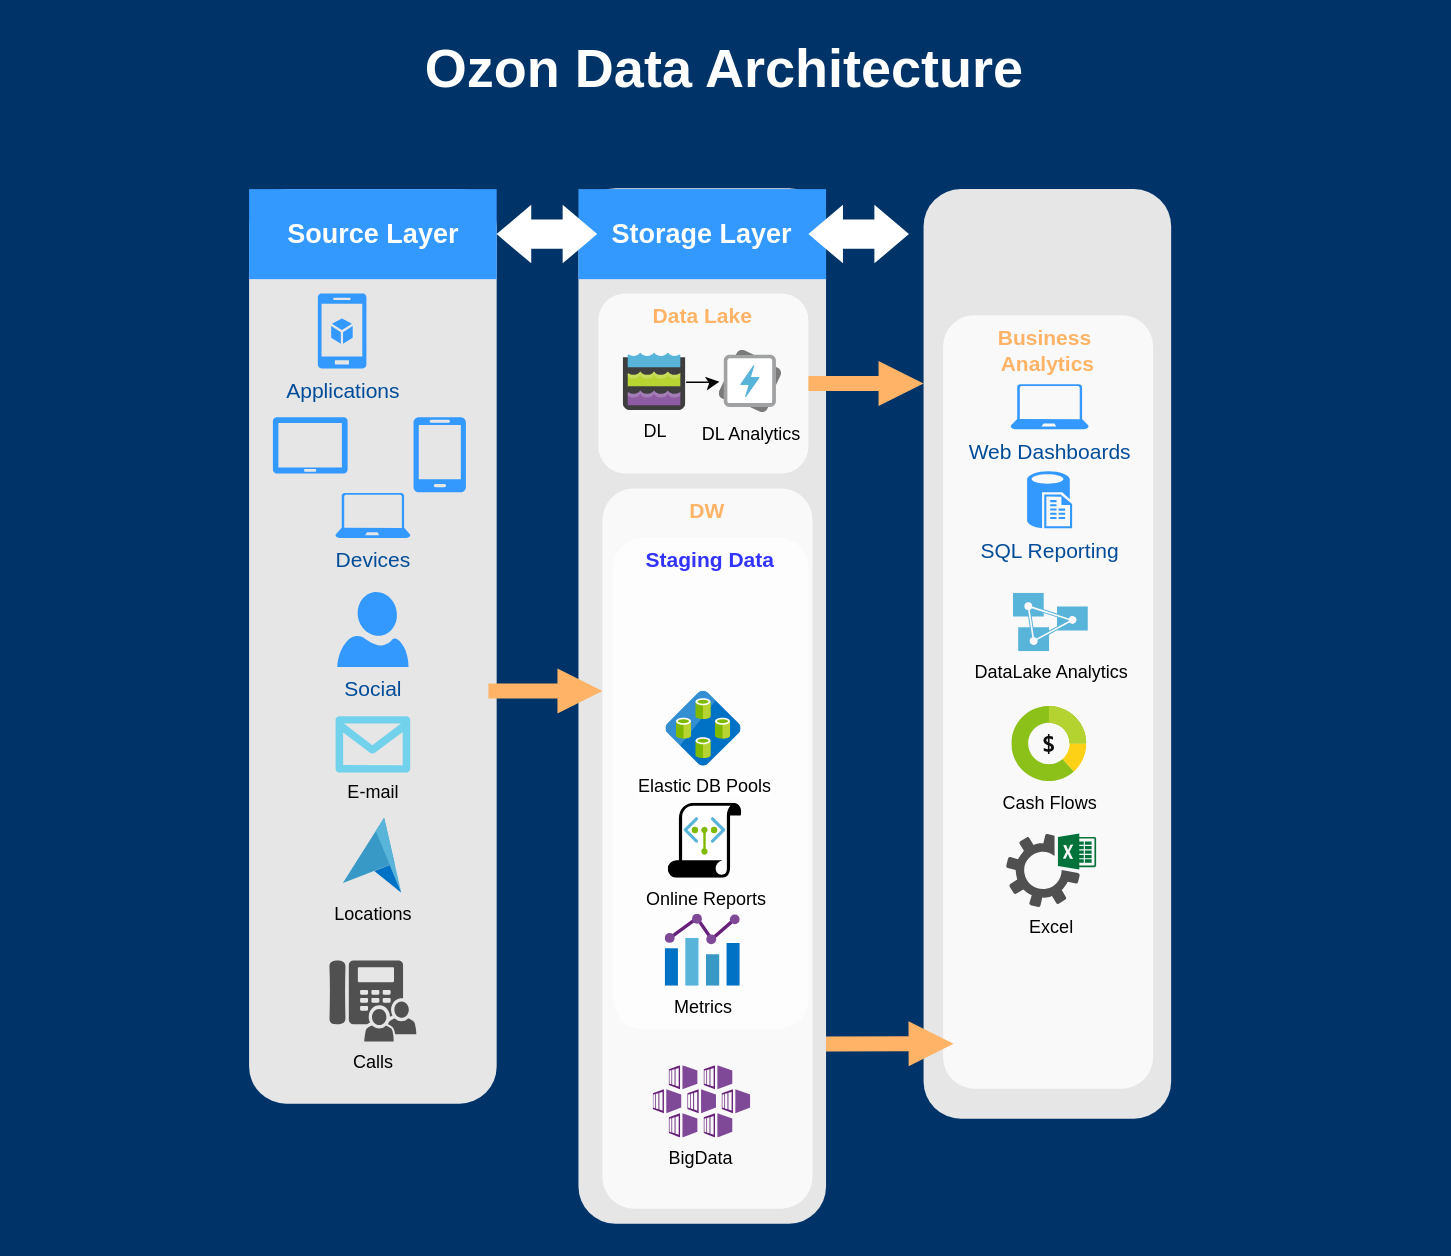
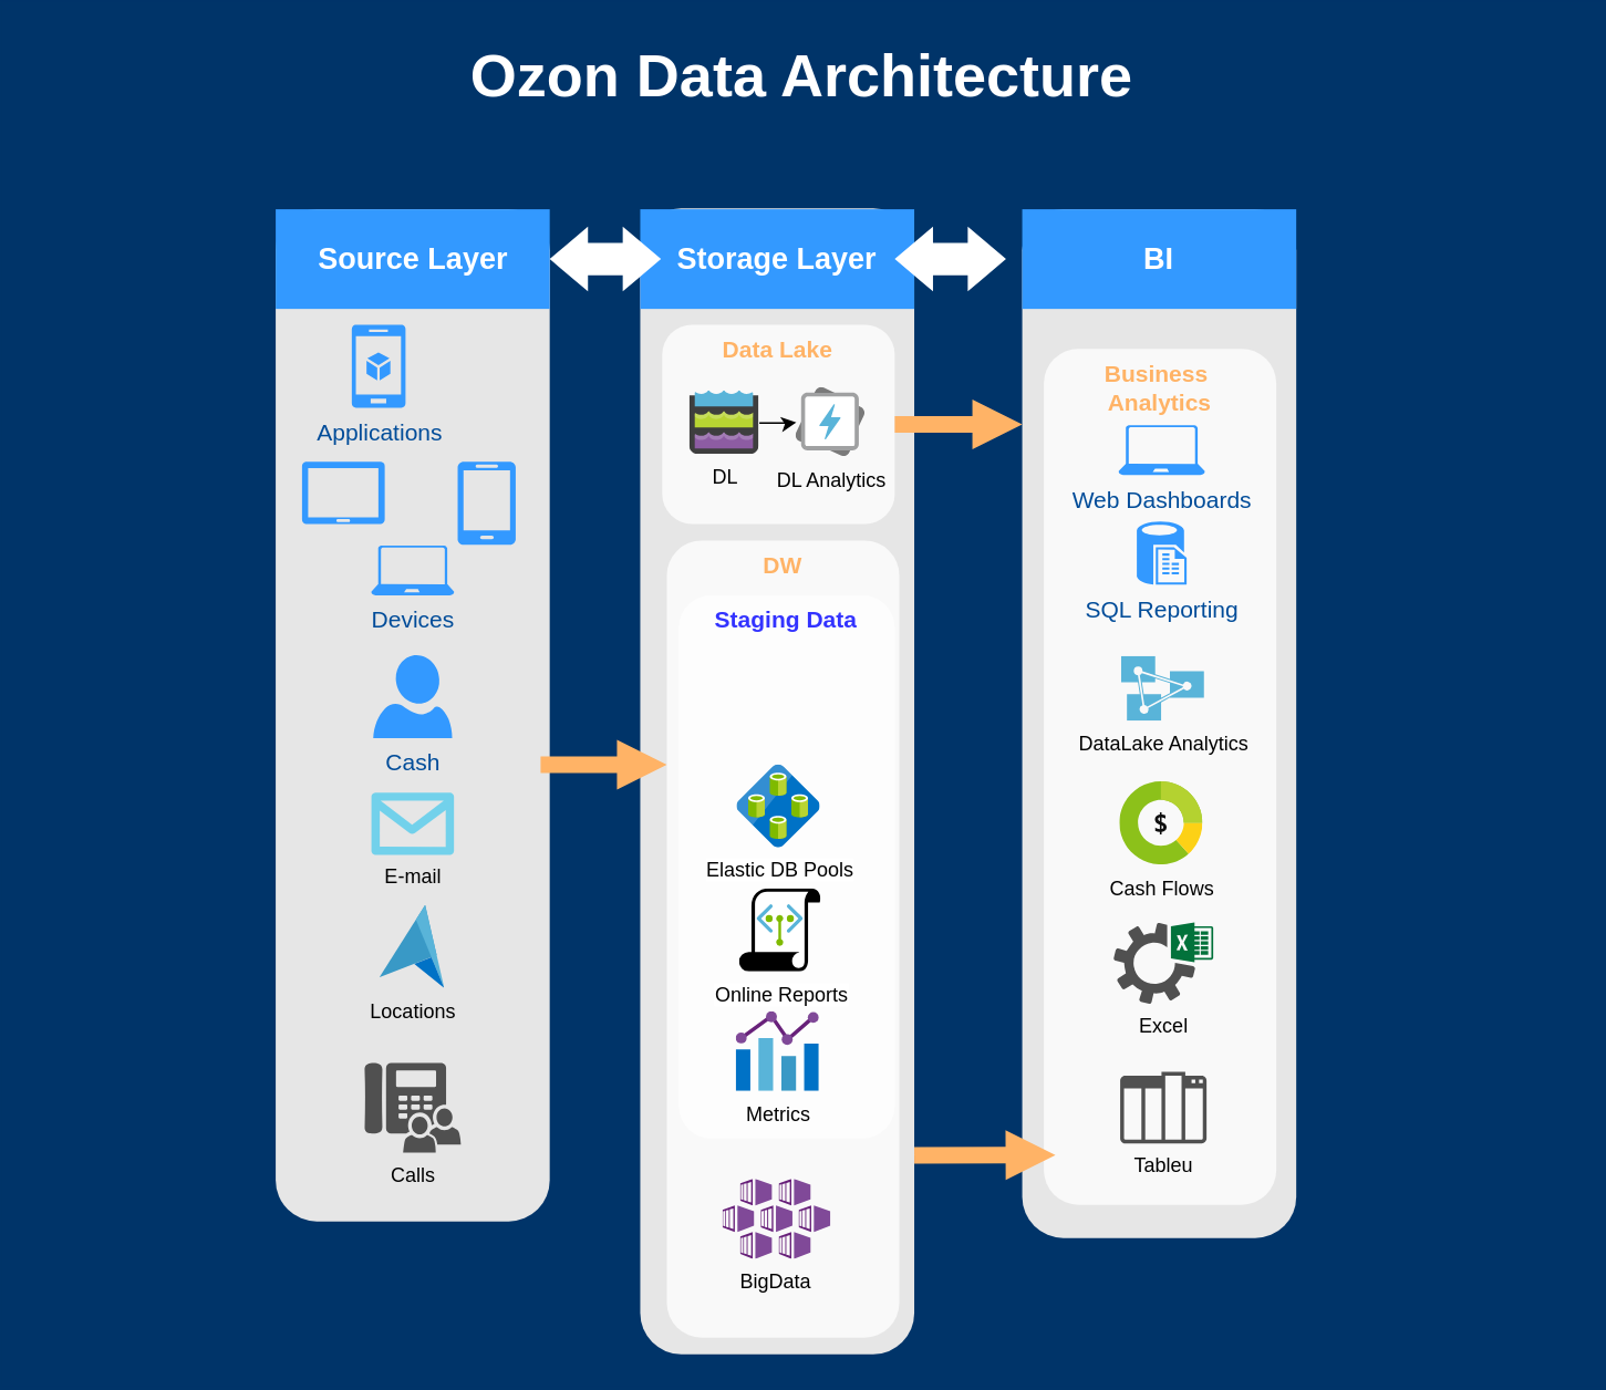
+ <mxCell id="6" value="BI" style="whiteSpace=wrap;html=1;dashed=1;strokeColor=none;strokeWidth=2;fillColor=#3399FF;fontFamily=Helvetica;fontSize=18;fontColor=#FFFFFF;fontStyle=1" parent="1" vertex="1"><mxGeometry x="615" y="125.5" width="165" height="60" as="geometry" /></mxCell>
- <mxCell id="11" value="Social" style="verticalLabelPosition=bottom;html=1;verticalAlign=top;strokeColor=none;fillColor=#3399FF;shape=mxgraph.azure.user;dashed=1;fontSize=14;fontColor=#004C99" parent="1" vertex="1"><mxGeometry x="224.25" y="394" width="47.5" height="50" as="geometry" /></mxCell>
+ <mxCell id="11" value="Cash" style="verticalLabelPosition=bottom;html=1;verticalAlign=top;strokeColor=none;fillColor=#3399FF;shape=mxgraph.azure.user;dashed=1;fontSize=14;fontColor=#004C99" parent="1" vertex="1"><mxGeometry x="224.25" y="394" width="47.5" height="50" as="geometry" /></mxCell>
+ <mxCell id="38" value="Tableu&lt;br&gt;" style="sketch=0;pointerEvents=1;shadow=0;dashed=0;html=1;strokeColor=none;fillColor=#505050;labelPosition=center;verticalLabelPosition=bottom;verticalAlign=top;outlineConnect=0;align=center;shape=mxgraph.office.concepts.column;labelBackgroundColor=none;fontColor=#000000;" vertex="1" parent="1"><mxGeometry x="674" y="645" width="52" height="43" as="geometry" /></mxCell>
